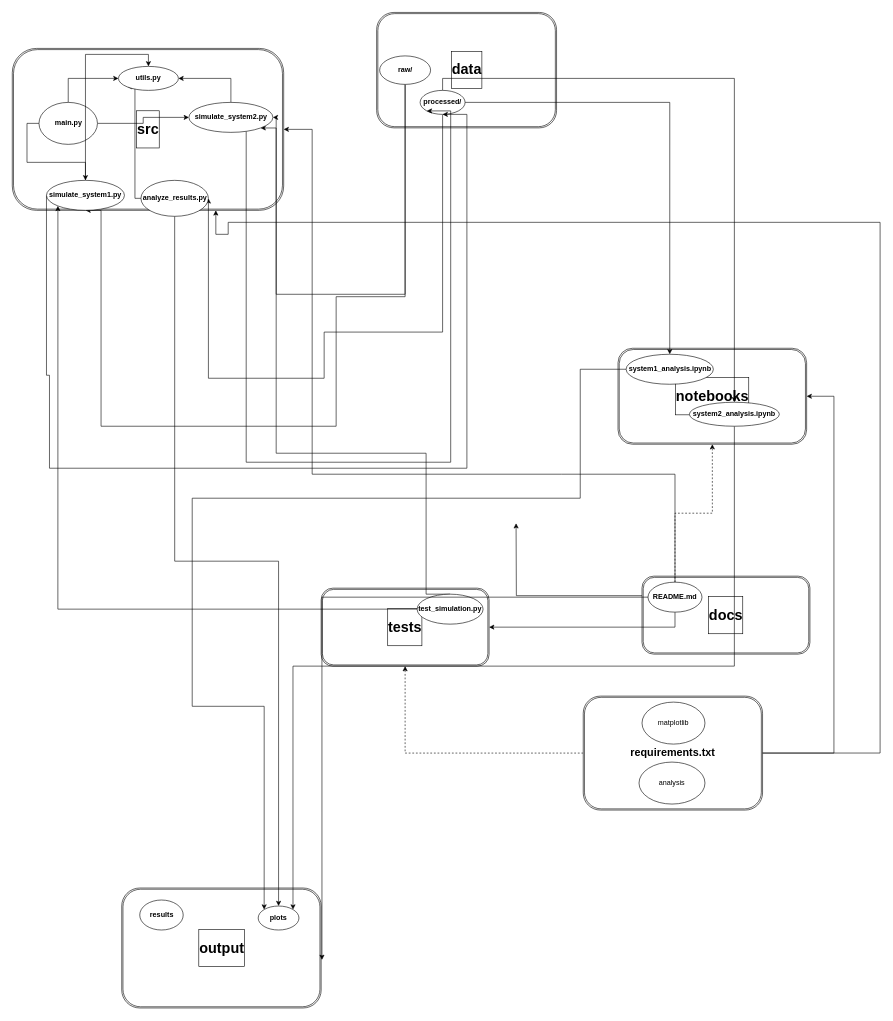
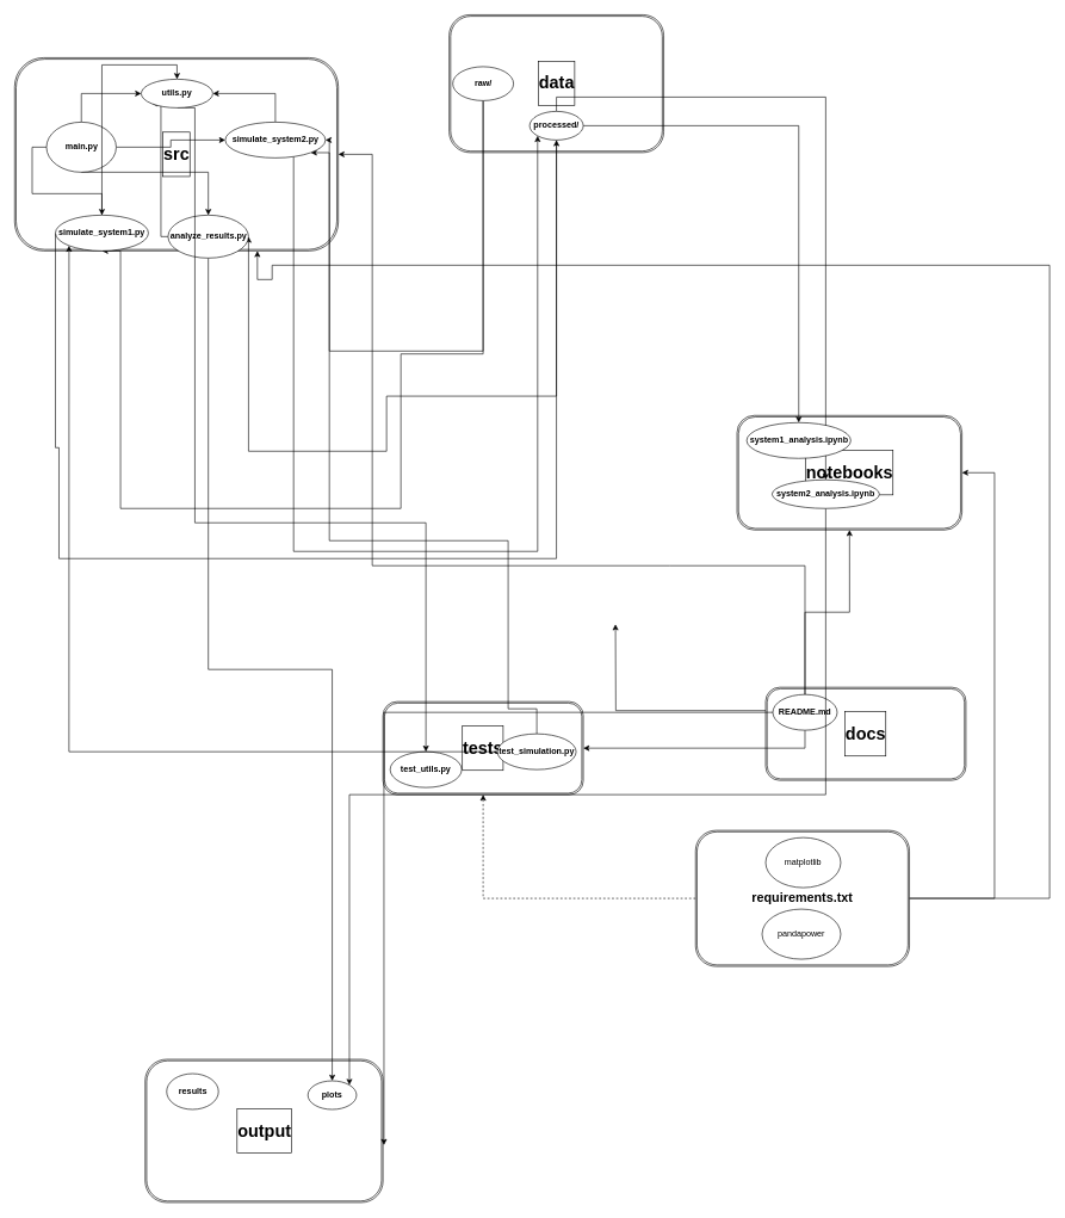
- <mxCell id="14" value="&lt;b&gt;processed/&lt;/b&gt;" style="ellipse;whiteSpace=wrap;html=1;" vertex="1" parent="1"><mxGeometry x="700" y="150" width="75" height="40" as="geometry" /></mxCell>
+ <mxCell id="14" value="&lt;b&gt;processed/&lt;/b&gt;" style="ellipse;whiteSpace=wrap;html=1;" vertex="1" parent="1"><mxGeometry x="740" y="155" width="75" height="40" as="geometry" /></mxCell>
+ <mxCell id="19" style="edgeStyle=orthogonalEdgeStyle;rounded=0;orthogonalLoop=1;jettySize=auto;html=1;entryX=0.5;entryY=0;entryDx=0;entryDy=0;" edge="1" parent="1" source="22" target="43"><mxGeometry relative="1" as="geometry"><Array as="points"><mxPoint x="123.5" y="240" /><mxPoint x="290.5" y="240" /></Array></mxGeometry></mxCell>
+ <mxCell id="44" style="edgeStyle=orthogonalEdgeStyle;rounded=0;orthogonalLoop=1;jettySize=auto;html=1;exitX=0.5;exitY=1;exitDx=0;exitDy=0;entryX=0.5;entryY=0;entryDx=0;entryDy=0;" edge="1" parent="1" source="45" target="27"><mxGeometry relative="1" as="geometry"><Array as="points"><mxPoint x="272" y="730" /><mxPoint x="595" y="730" /></Array></mxGeometry></mxCell>
- <mxCell id="34" value="system2_analysis.ipynb" style="ellipse;whiteSpace=wrap;html=1;fontStyle=1" vertex="1" parent="1"><mxGeometry x="1149" y="670" width="150" height="40" as="geometry" /></mxCell>
+ <mxCell id="34" value="system2_analysis.ipynb" style="ellipse;whiteSpace=wrap;html=1;fontStyle=1" vertex="1" parent="1"><mxGeometry x="1079" y="670" width="150" height="40" as="geometry" /></mxCell>
- <mxCell id="23" style="edgeStyle=orthogonalEdgeStyle;rounded=0;orthogonalLoop=1;jettySize=auto;html=1;exitX=0.5;exitY=0;exitDx=0;exitDy=0;entryX=0.5;entryY=1;entryDx=0;entryDy=0;dashed=1;" edge="1" parent="1" source="26" target="8"><mxGeometry relative="1" as="geometry" /></mxCell>
+ <mxCell id="23" style="edgeStyle=orthogonalEdgeStyle;rounded=0;orthogonalLoop=1;jettySize=auto;html=1;exitX=0.5;exitY=0;exitDx=0;exitDy=0;entryX=0.5;entryY=1;entryDx=0;entryDy=0;" edge="1" parent="1" source="26" target="8"><mxGeometry relative="1" as="geometry" /></mxCell>
- <mxCell id="31" style="edgeStyle=orthogonalEdgeStyle;rounded=0;orthogonalLoop=1;jettySize=auto;html=1;entryX=0;entryY=0;entryDx=0;entryDy=0;" edge="1" parent="1" source="32" target="9"><mxGeometry relative="1" as="geometry"><mxPoint x="820" y="900" as="targetPoint" /><Array as="points"><mxPoint x="967" y="615" /><mxPoint x="967" y="830" /><mxPoint x="320" y="830" /><mxPoint x="320" y="1177" /></Array></mxGeometry></mxCell>
- <mxCell id="30" value="test_simulation.py" style="ellipse;whiteSpace=wrap;html=1;fontStyle=1" vertex="1" parent="1"><mxGeometry x="695" y="990" width="110" height="50" as="geometry" /></mxCell>
+ <mxCell id="30" value="test_simulation.py" style="ellipse;whiteSpace=wrap;html=1;fontStyle=1" vertex="1" parent="1"><mxGeometry x="695" y="1025" width="110" height="50" as="geometry" /></mxCell>
+ <mxCell id="27" value="test_utils.py" style="ellipse;whiteSpace=wrap;html=1;fontStyle=1" vertex="1" parent="1"><mxGeometry x="545" y="1050" width="100" height="50" as="geometry" /></mxCell>
- <mxCell id="51" value="analysis" style="ellipse;whiteSpace=wrap;html=1;" vertex="1" parent="1"><mxGeometry x="1065" y="1270" width="110" height="70" as="geometry" /></mxCell>
+ <mxCell id="51" value="pandapower" style="ellipse;whiteSpace=wrap;html=1;" vertex="1" parent="1"><mxGeometry x="1065" y="1270" width="110" height="70" as="geometry" /></mxCell>
